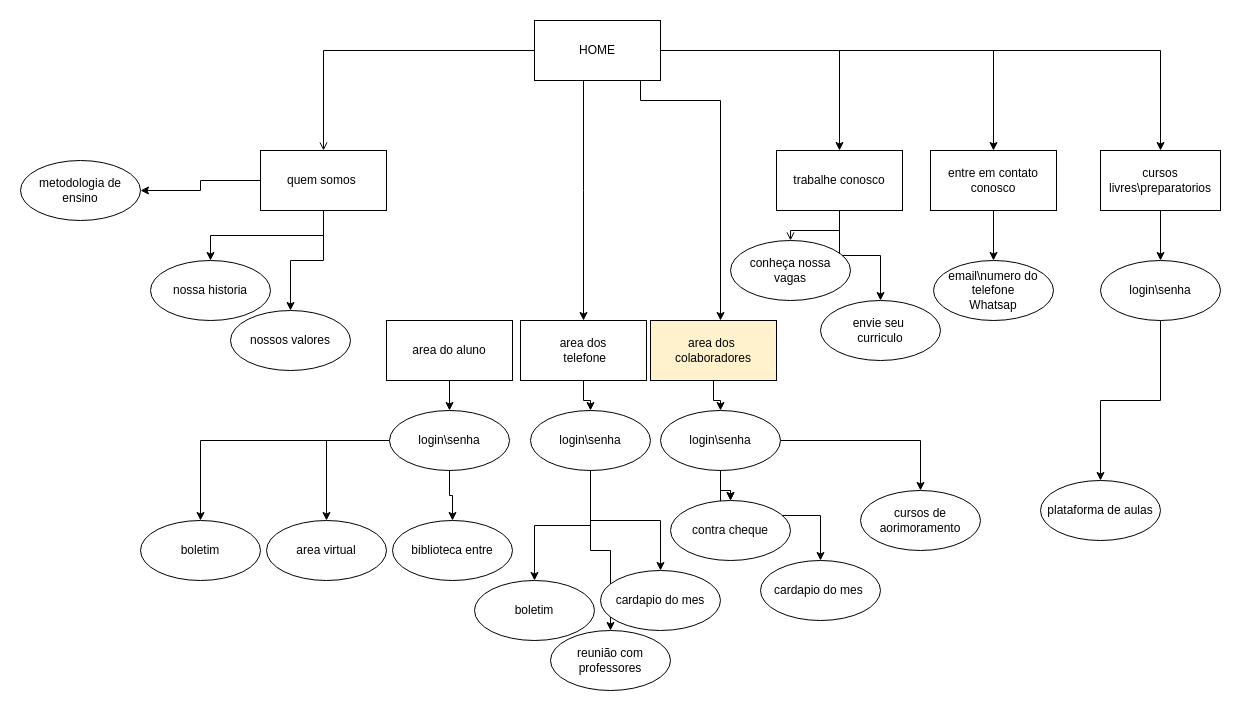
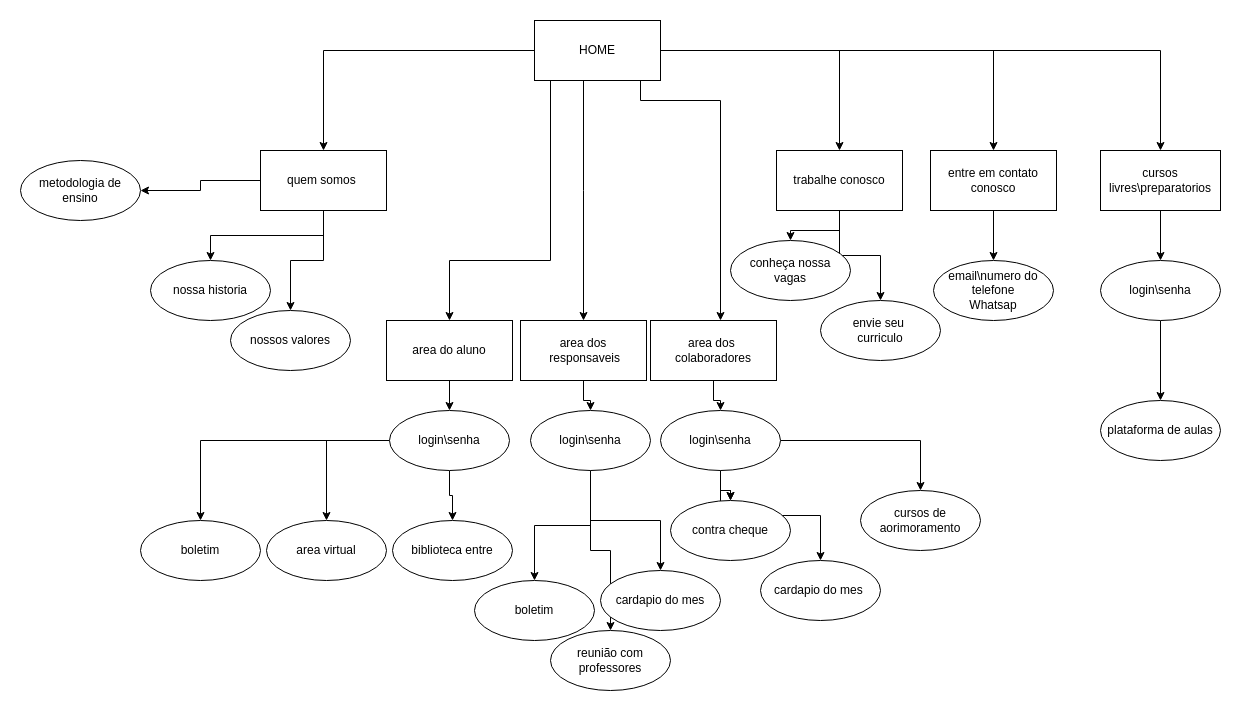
- <mxCell id="2" value="" style="edgeStyle=orthogonalEdgeStyle;rounded=0;orthogonalLoop=1;jettySize=auto;html=1;endArrow=open;" parent="1" source="9" target="13" edge="1"><mxGeometry relative="1" as="geometry" /></mxCell>
+ <mxCell id="2" value="" style="edgeStyle=orthogonalEdgeStyle;rounded=0;orthogonalLoop=1;jettySize=auto;html=1;" parent="1" source="9" target="13" edge="1"><mxGeometry relative="1" as="geometry" /></mxCell>
- <mxCell id="22" value="" style="edgeStyle=orthogonalEdgeStyle;rounded=0;orthogonalLoop=1;jettySize=auto;html=1;endArrow=open;" parent="1" source="24" target="26" edge="1"><mxGeometry relative="1" as="geometry" /></mxCell>
+ <mxCell id="22" value="" style="edgeStyle=orthogonalEdgeStyle;rounded=0;orthogonalLoop=1;jettySize=auto;html=1;" parent="1" source="24" target="26" edge="1"><mxGeometry relative="1" as="geometry" /></mxCell>
+ <mxCell id="3" value="" style="edgeStyle=orthogonalEdgeStyle;rounded=0;orthogonalLoop=1;jettySize=auto;html=1;" parent="1" source="9" target="15" edge="1"><mxGeometry relative="1" as="geometry"><Array as="points"><mxPoint x="550" y="260" /><mxPoint x="449" y="260" /></Array></mxGeometry></mxCell>
- <mxCell id="17" value="area dos&lt;br&gt;&amp;nbsp;telefone" style="rounded=0;whiteSpace=wrap;html=1;" parent="1" vertex="1"><mxGeometry x="520" y="320" width="126" height="60" as="geometry" /></mxCell>
+ <mxCell id="17" value="area dos&lt;br&gt;&amp;nbsp;responsaveis" style="rounded=0;whiteSpace=wrap;html=1;" parent="1" vertex="1"><mxGeometry x="520" y="320" width="126" height="60" as="geometry" /></mxCell>
- <mxCell id="19" value="area dos&amp;nbsp;&lt;br&gt;colaboradores" style="rounded=0;whiteSpace=wrap;html=1;fillColor=#fff2cc;" parent="1" vertex="1"><mxGeometry x="650" y="320" width="126" height="60" as="geometry" /></mxCell>
+ <mxCell id="19" value="area dos&amp;nbsp;&lt;br&gt;colaboradores" style="rounded=0;whiteSpace=wrap;html=1;" parent="1" vertex="1"><mxGeometry x="650" y="320" width="126" height="60" as="geometry" /></mxCell>
- <mxCell id="49" value="plataforma de aulas" style="ellipse;whiteSpace=wrap;html=1;rounded=0;" parent="1" vertex="1"><mxGeometry x="1040" y="480" width="120" height="60" as="geometry" /></mxCell>
+ <mxCell id="49" value="plataforma de aulas" style="ellipse;whiteSpace=wrap;html=1;rounded=0;" parent="1" vertex="1"><mxGeometry x="1100" y="400" width="120" height="60" as="geometry" /></mxCell>
